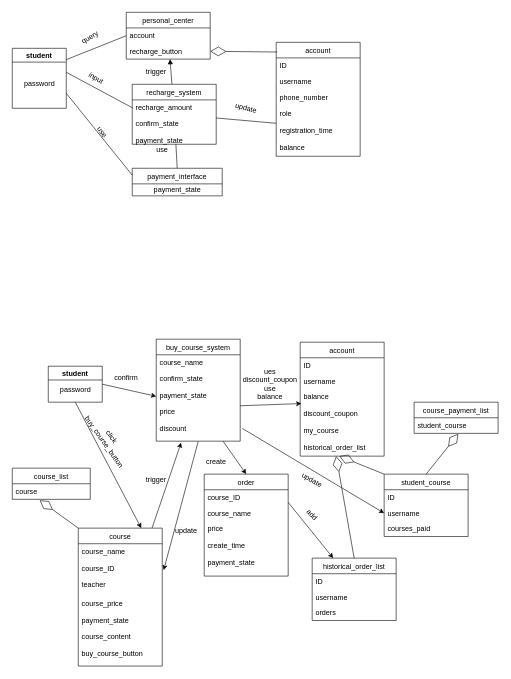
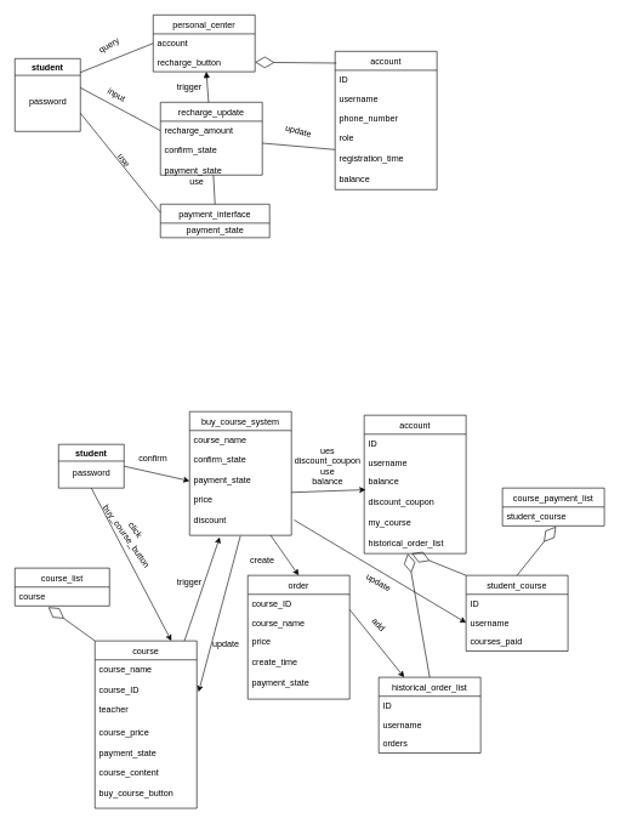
- <mxCell id="11" value="recharge_system" style="swimlane;fontStyle=0;childLayout=stackLayout;horizontal=1;startSize=26;fillColor=none;horizontalStack=0;resizeParent=1;resizeParentMax=0;resizeLast=0;collapsible=1;marginBottom=0;" parent="1" vertex="1"><mxGeometry x="220" y="140" width="140" height="100" as="geometry" /></mxCell>
+ <mxCell id="11" value="recharge_update" style="swimlane;fontStyle=0;childLayout=stackLayout;horizontal=1;startSize=26;fillColor=none;horizontalStack=0;resizeParent=1;resizeParentMax=0;resizeLast=0;collapsible=1;marginBottom=0;" parent="1" vertex="1"><mxGeometry x="220" y="140" width="140" height="100" as="geometry" /></mxCell>
